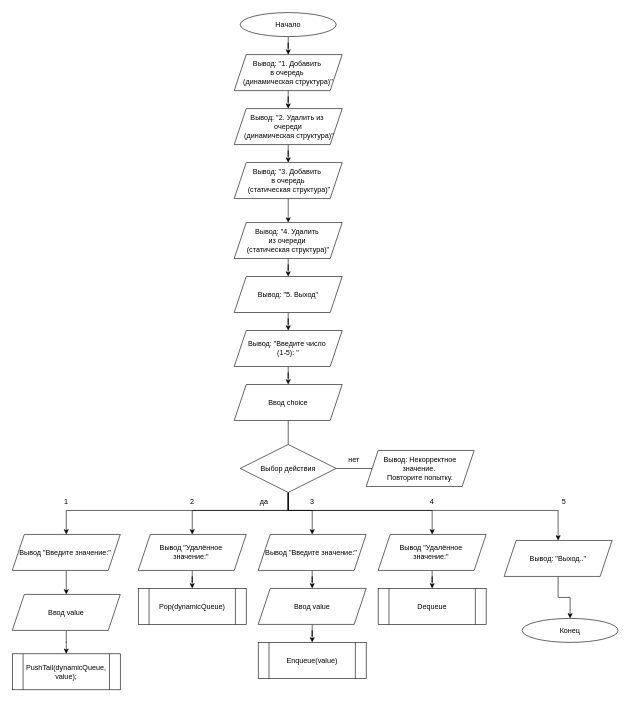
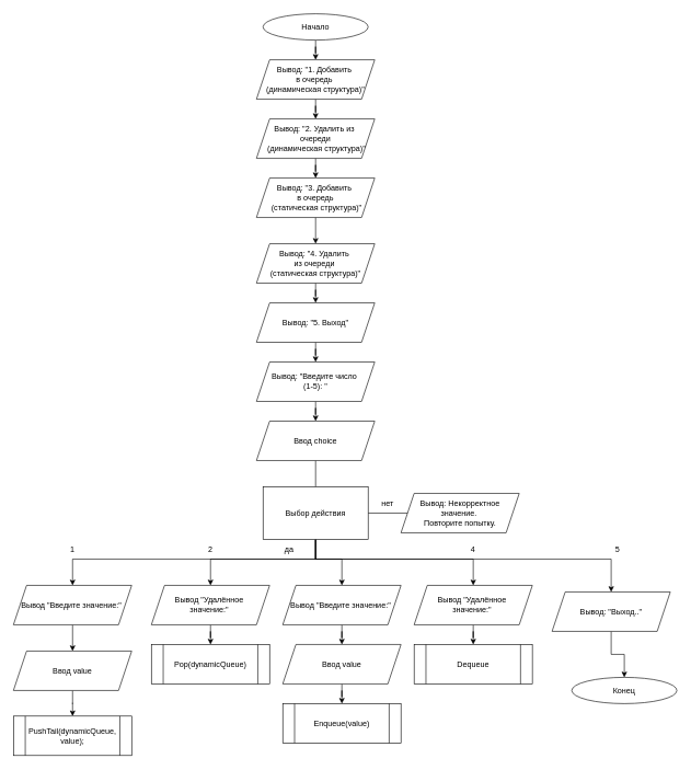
- <mxCell id="24" value="Выбор действия" style="rhombus;whiteSpace=wrap;html=1;" vertex="1" parent="1"><mxGeometry x="400" y="740" width="160" height="80" as="geometry" /></mxCell>
+ <mxCell id="24" value="Выбор действия" style="whiteSpace=wrap;html=1;rounded=0;" vertex="1" parent="1"><mxGeometry x="400" y="740" width="160" height="80" as="geometry" /></mxCell>
- <mxCell id="37" value="3" style="text;html=1;align=center;verticalAlign=middle;whiteSpace=wrap;rounded=0;" vertex="1" parent="1"><mxGeometry x="490" y="820" width="60" height="30" as="geometry" /></mxCell>
